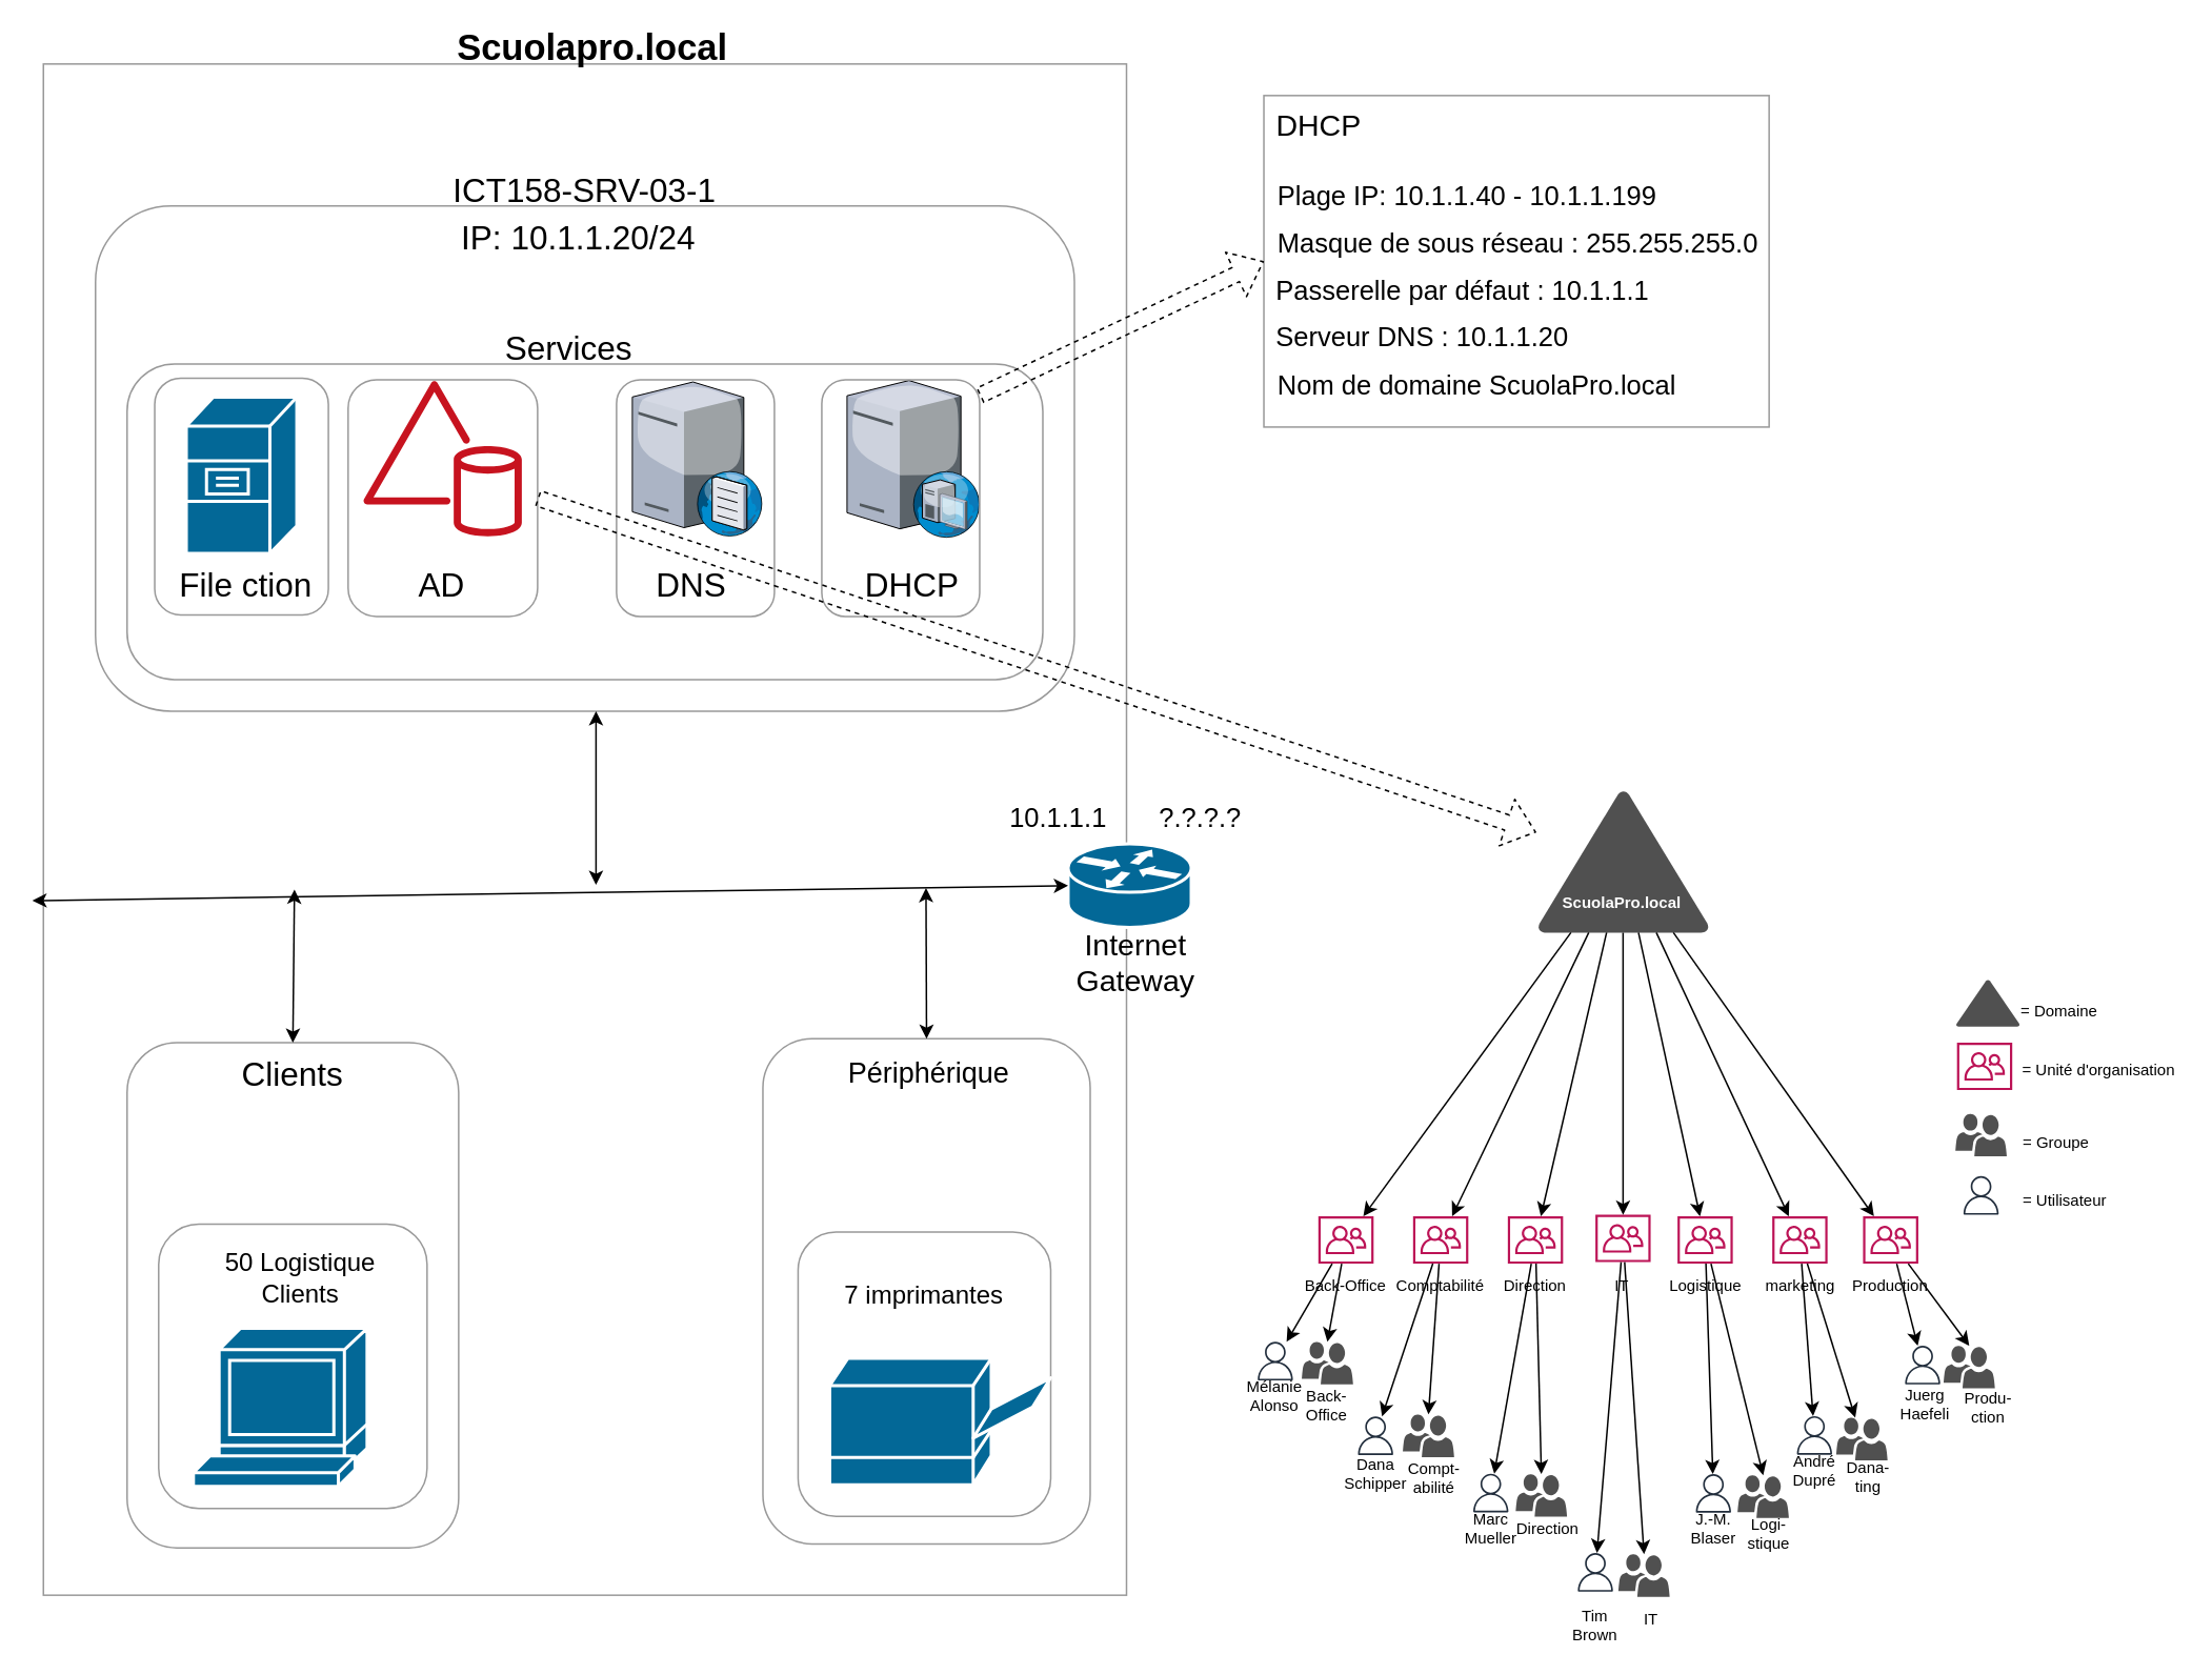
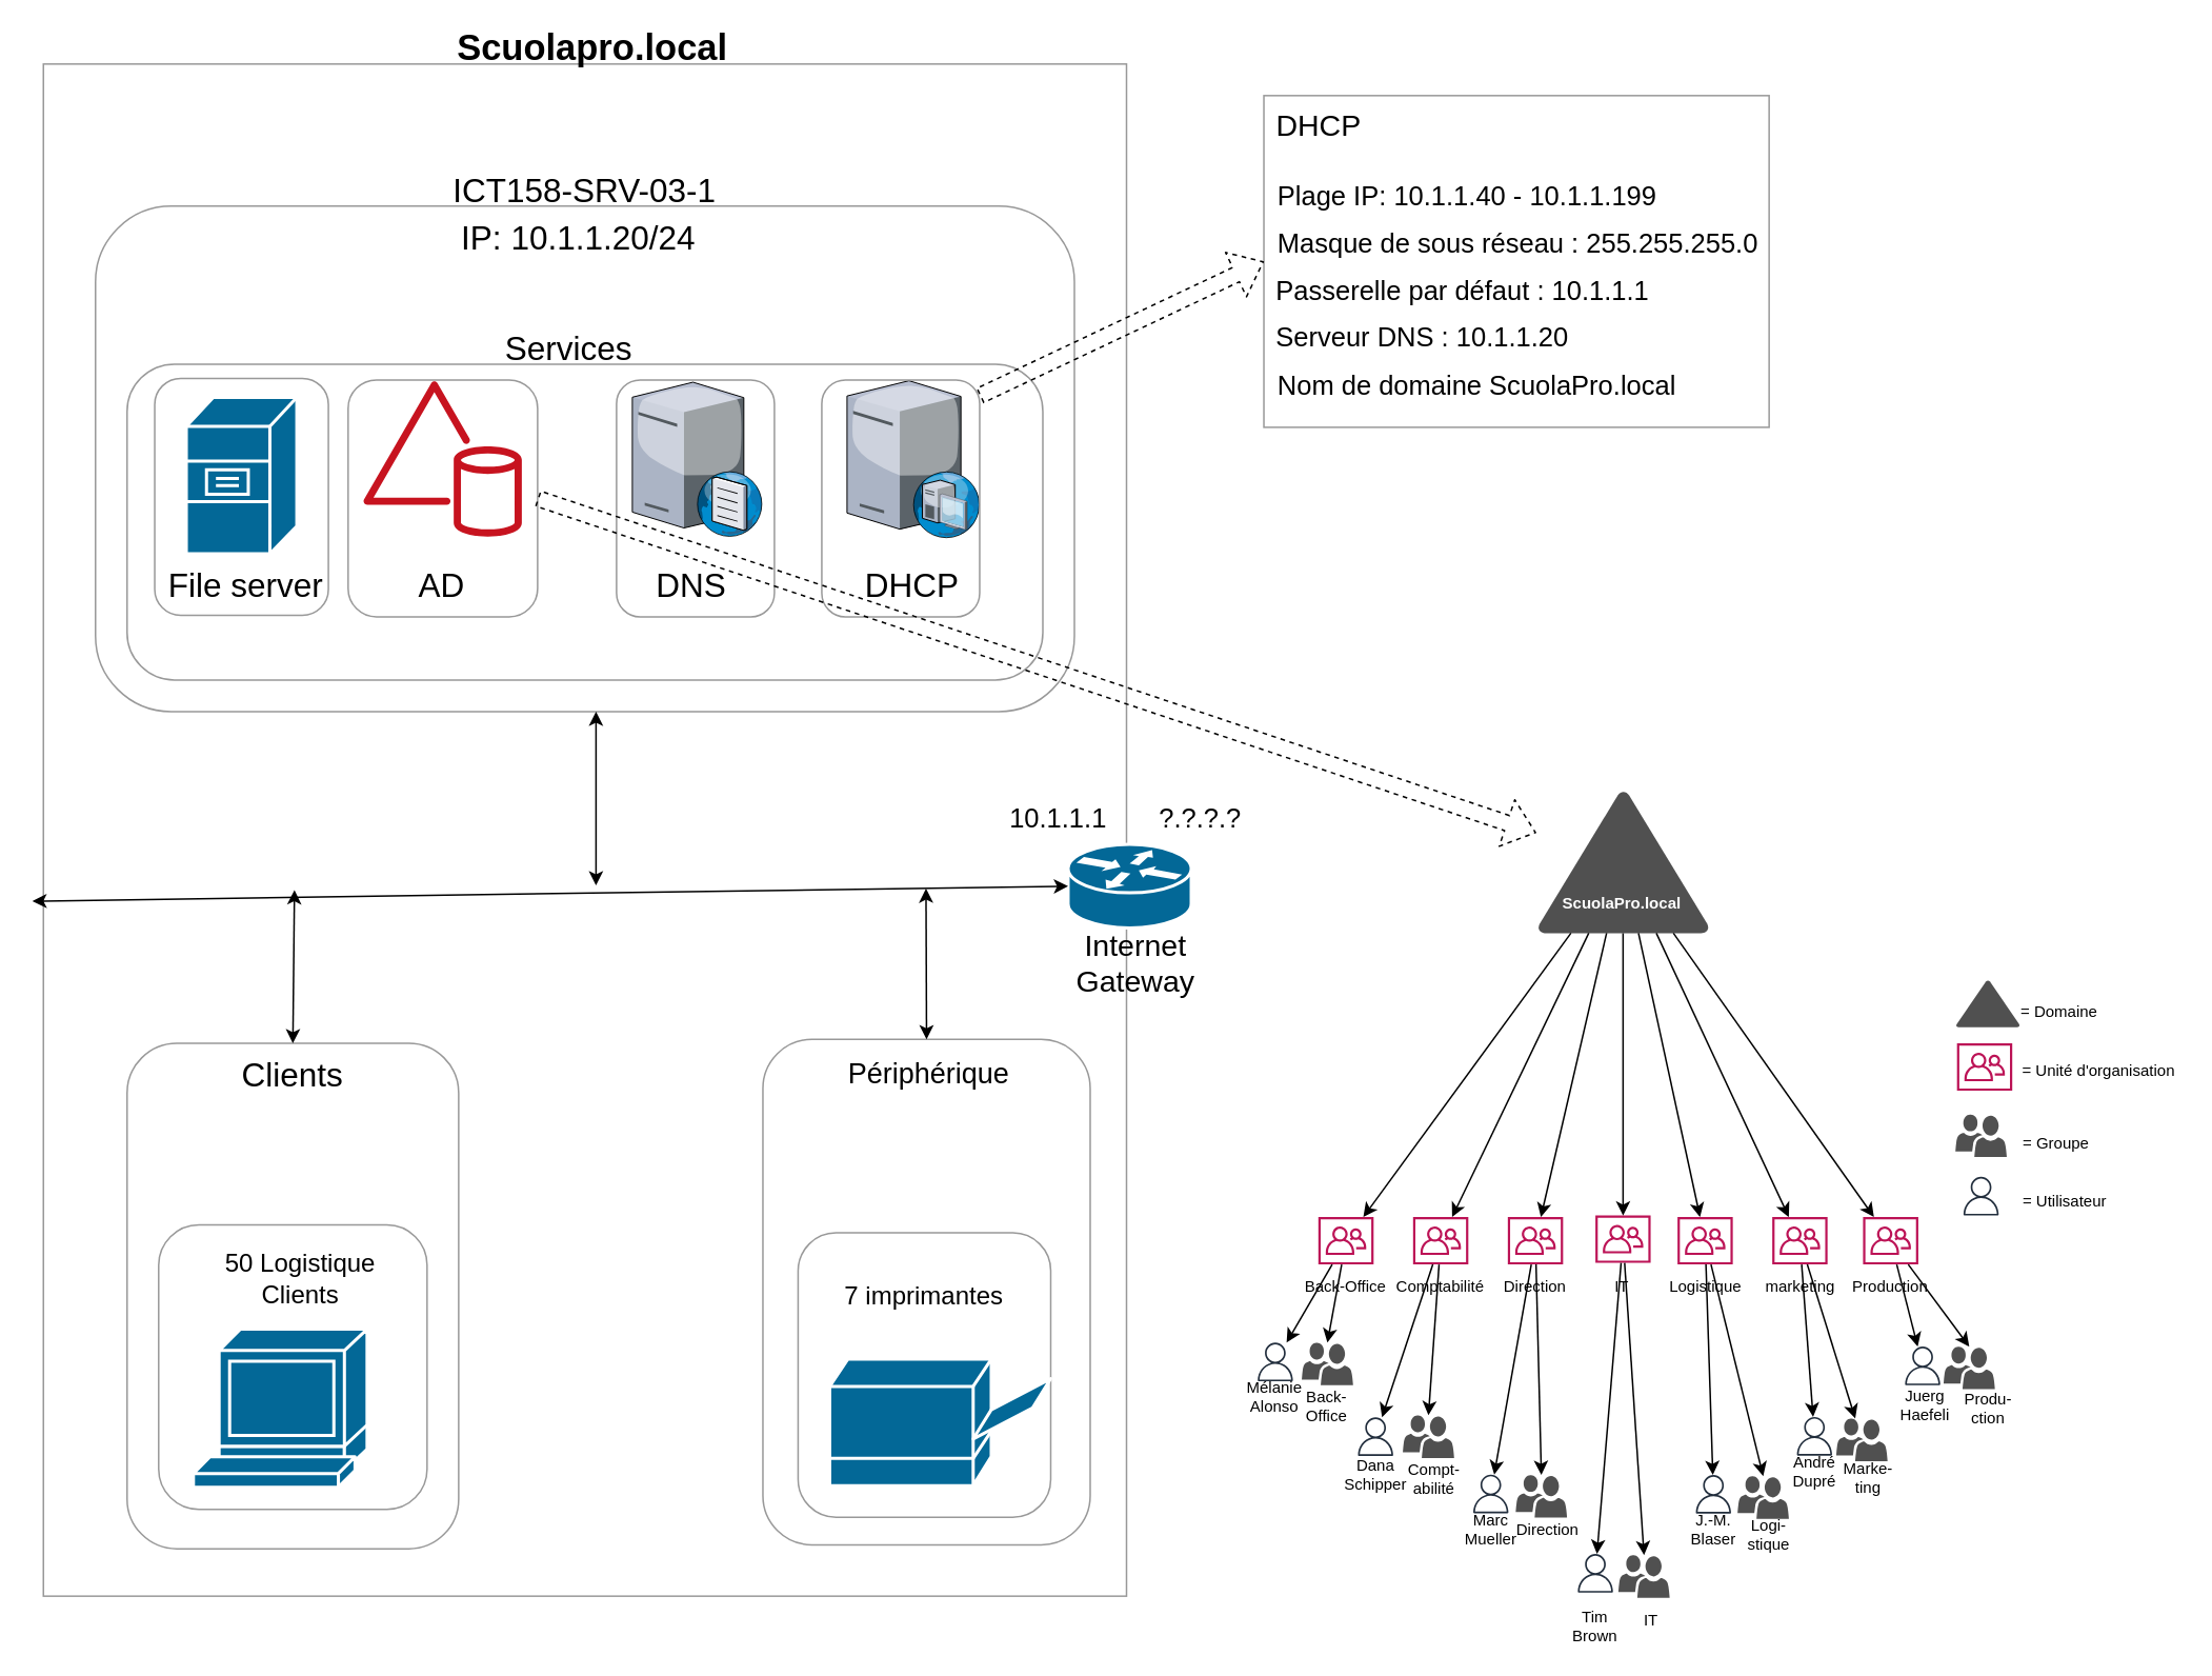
- <mxCell id="27" value="File ction" style="text;html=1;strokeColor=none;fillColor=none;align=center;verticalAlign=middle;whiteSpace=wrap;rounded=0;labelBackgroundColor=none;fontSize=21;fontColor=#000000;" vertex="1" parent="1"><mxGeometry x="102.5" y="360" width="105" height="20" as="geometry" /></mxCell>
+ <mxCell id="27" value="File server" style="text;html=1;strokeColor=none;fillColor=none;align=center;verticalAlign=middle;whiteSpace=wrap;rounded=0;labelBackgroundColor=none;fontSize=21;fontColor=#000000;" vertex="1" parent="1"><mxGeometry x="102.5" y="360" width="105" height="20" as="geometry" /></mxCell>
- <mxCell id="105" value="&lt;font color=&quot;#000000&quot;&gt;Dana-&lt;br&gt;ting&lt;br&gt;&lt;/font&gt;" style="text;html=1;strokeColor=none;fillColor=none;align=center;verticalAlign=middle;whiteSpace=wrap;rounded=0;labelBackgroundColor=none;fontSize=10;fontColor=#FFFFFF;" vertex="1" parent="1"><mxGeometry x="1162.5" y="924.5" width="40" height="20" as="geometry" /></mxCell>
+ <mxCell id="105" value="&lt;font color=&quot;#000000&quot;&gt;Marke-&lt;br&gt;ting&lt;br&gt;&lt;/font&gt;" style="text;html=1;strokeColor=none;fillColor=none;align=center;verticalAlign=middle;whiteSpace=wrap;rounded=0;labelBackgroundColor=none;fontSize=10;fontColor=#FFFFFF;" vertex="1" parent="1"><mxGeometry x="1162.5" y="924.5" width="40" height="20" as="geometry" /></mxCell>
